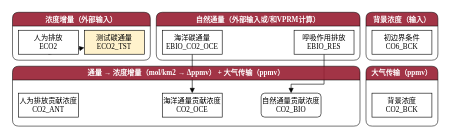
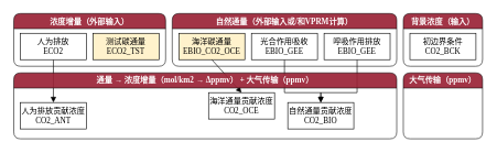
- <mxCell id="10" value="海洋碳通量&lt;br&gt;EBIO_CO2_OCE" style="rounded=0;whiteSpace=wrap;html=1;fontFamily=微软雅黑;fontStyle=0" parent="9" vertex="1"><mxGeometry x="10" y="30" width="100" height="40" as="geometry" /></mxCell>
+ <mxCell id="10" value="海洋碳通量&lt;br&gt;EBIO_CO2_OCE" style="rounded=0;whiteSpace=wrap;html=1;fontFamily=微软雅黑;fontStyle=0;fillColor=#fff2cc;" parent="9" vertex="1"><mxGeometry x="10" y="30" width="100" height="40" as="geometry" /></mxCell>
+ <mxCell id="11" value="光合作用吸收&lt;br&gt;EBIO_GEE" style="rounded=0;whiteSpace=wrap;html=1;fontFamily=微软雅黑;fontStyle=0" parent="9" vertex="1"><mxGeometry x="120" y="30" width="100" height="40" as="geometry" /></mxCell>
- <mxCell id="12" value="呼吸作用排放&lt;br&gt;EBIO_RES" style="rounded=0;whiteSpace=wrap;html=1;fontFamily=微软雅黑;fontStyle=0" parent="9" vertex="1"><mxGeometry x="230" y="30" width="100" height="40" as="geometry" /></mxCell>
+ <mxCell id="12" value="呼吸作用排放&lt;br&gt;EBIO_GEE" style="rounded=0;whiteSpace=wrap;html=1;fontFamily=微软雅黑;fontStyle=0" parent="9" vertex="1"><mxGeometry x="230" y="30" width="100" height="40" as="geometry" /></mxCell>
- <mxCell id="14" value="初边界条件&lt;br&gt;CO6_BCK" style="rounded=0;whiteSpace=wrap;html=1;fontFamily=微软雅黑;fontStyle=0" parent="13" vertex="1"><mxGeometry x="10" y="30" width="100" height="40" as="geometry" /></mxCell>
+ <mxCell id="14" value="初边界条件&lt;br&gt;CO2_BCK" style="rounded=0;whiteSpace=wrap;html=1;fontFamily=微软雅黑;fontStyle=0" parent="13" vertex="1"><mxGeometry x="10" y="30" width="100" height="40" as="geometry" /></mxCell>
- <mxCell id="2" value="" style="edgeStyle=none;html=1;exitX=0.5;exitY=1;exitDx=0;exitDy=0;fontFamily=微软雅黑;endArrow=block;endFill=1;" parent="1" source="7" target="8" edge="1"><mxGeometry relative="1" as="geometry" /></mxCell>
+ <mxCell id="2" value="" style="edgeStyle=none;html=1;exitX=0.5;exitY=1;exitDx=0;exitDy=0;entryX=0.5;entryY=0;entryDx=0;entryDy=0;fontFamily=微软雅黑;endArrow=block;endFill=1;" parent="1" source="7" target="16" edge="1"><mxGeometry relative="1" as="geometry" /></mxCell>
+ <mxCell id="4" value="" style="edgeStyle=orthogonalEdgeStyle;html=1;exitX=0.5;exitY=1;exitDx=0;exitDy=0;entryX=0.5;entryY=0;entryDx=0;entryDy=0;rounded=0;fontFamily=微软雅黑;endArrow=block;endFill=1;" parent="1" source="11" target="18" edge="1"><mxGeometry relative="1" as="geometry"><Array as="points"><mxPoint x="430" y="140" /><mxPoint x="485" y="140" /></Array></mxGeometry></mxCell>
- <mxCell id="17" value="海洋通量贡献浓度&lt;br&gt;CO2_OCE" style="rounded=0;whiteSpace=wrap;html=1;fontFamily=微软雅黑;fontStyle=0" parent="15" vertex="1"><mxGeometry x="250" y="45" width="100" height="40" as="geometry" /></mxCell>
+ <mxCell id="17" value="海洋通量贡献浓度&lt;br&gt;CO2_OCE" style="rounded=0;whiteSpace=wrap;html=1;fontFamily=微软雅黑;fontStyle=0" parent="15" vertex="1"><mxGeometry x="295" y="30" width="100" height="40" as="geometry" /></mxCell>
- <mxCell id="18" value="自然通量贡献浓度&lt;br&gt;CO2_BIO" style="whiteSpace=wrap;html=1;fontFamily=微软雅黑;fontStyle=0;rounded=1;" parent="15" vertex="1"><mxGeometry x="415" y="45" width="100" height="40" as="geometry" /></mxCell>
+ <mxCell id="18" value="自然通量贡献浓度&lt;br&gt;CO2_BIO" style="rounded=0;whiteSpace=wrap;html=1;fontFamily=微软雅黑;fontStyle=0" parent="15" vertex="1"><mxGeometry x="415" y="45" width="100" height="40" as="geometry" /></mxCell>
- <mxCell id="20" value="背景浓度&lt;br&gt;CO2_BCK" style="rounded=0;whiteSpace=wrap;html=1;fontFamily=微软雅黑;fontStyle=0" parent="19" vertex="1"><mxGeometry x="10" y="45" width="100" height="40" as="geometry" /></mxCell>
